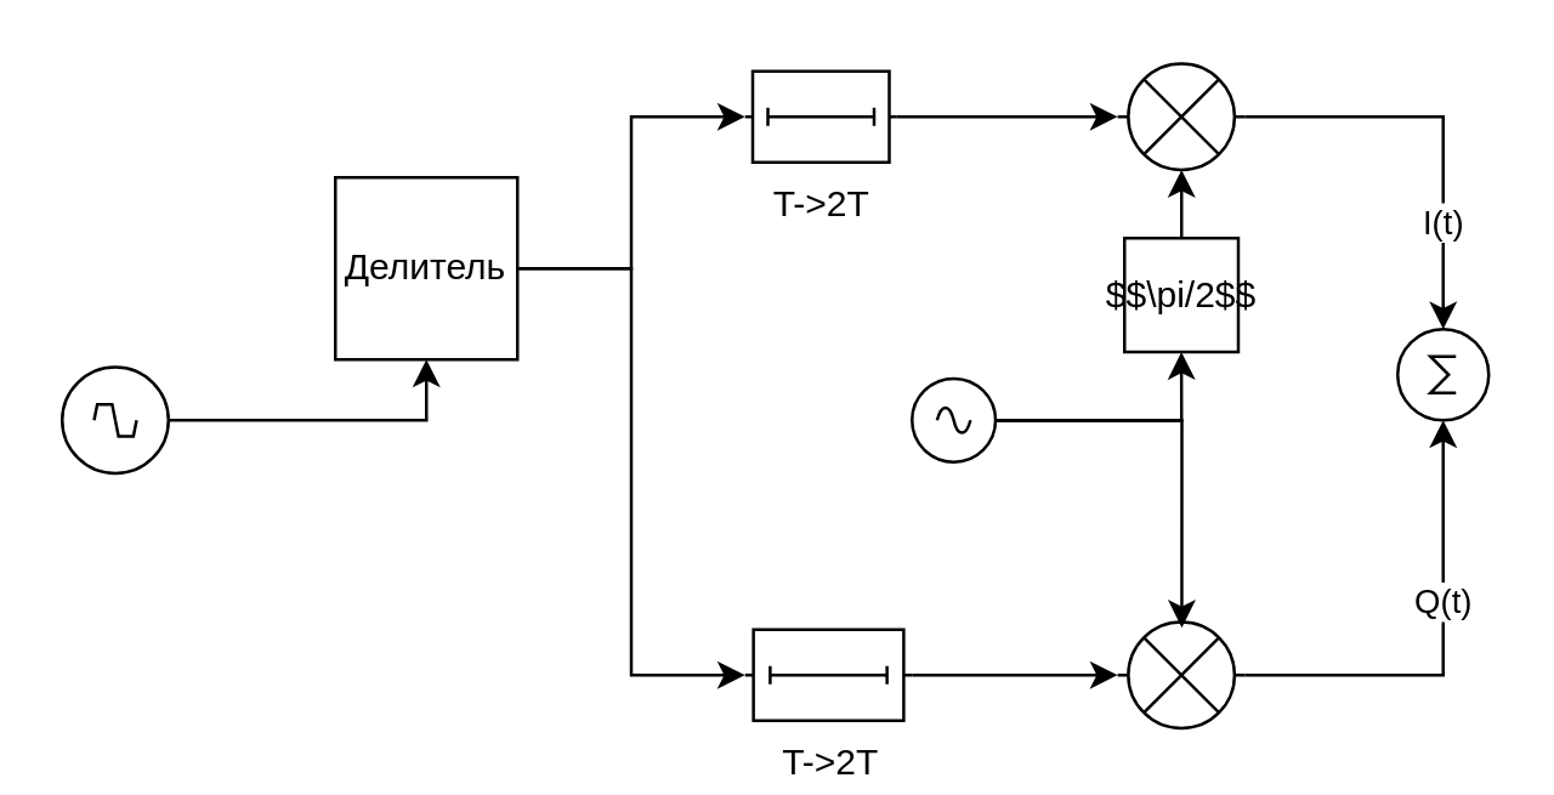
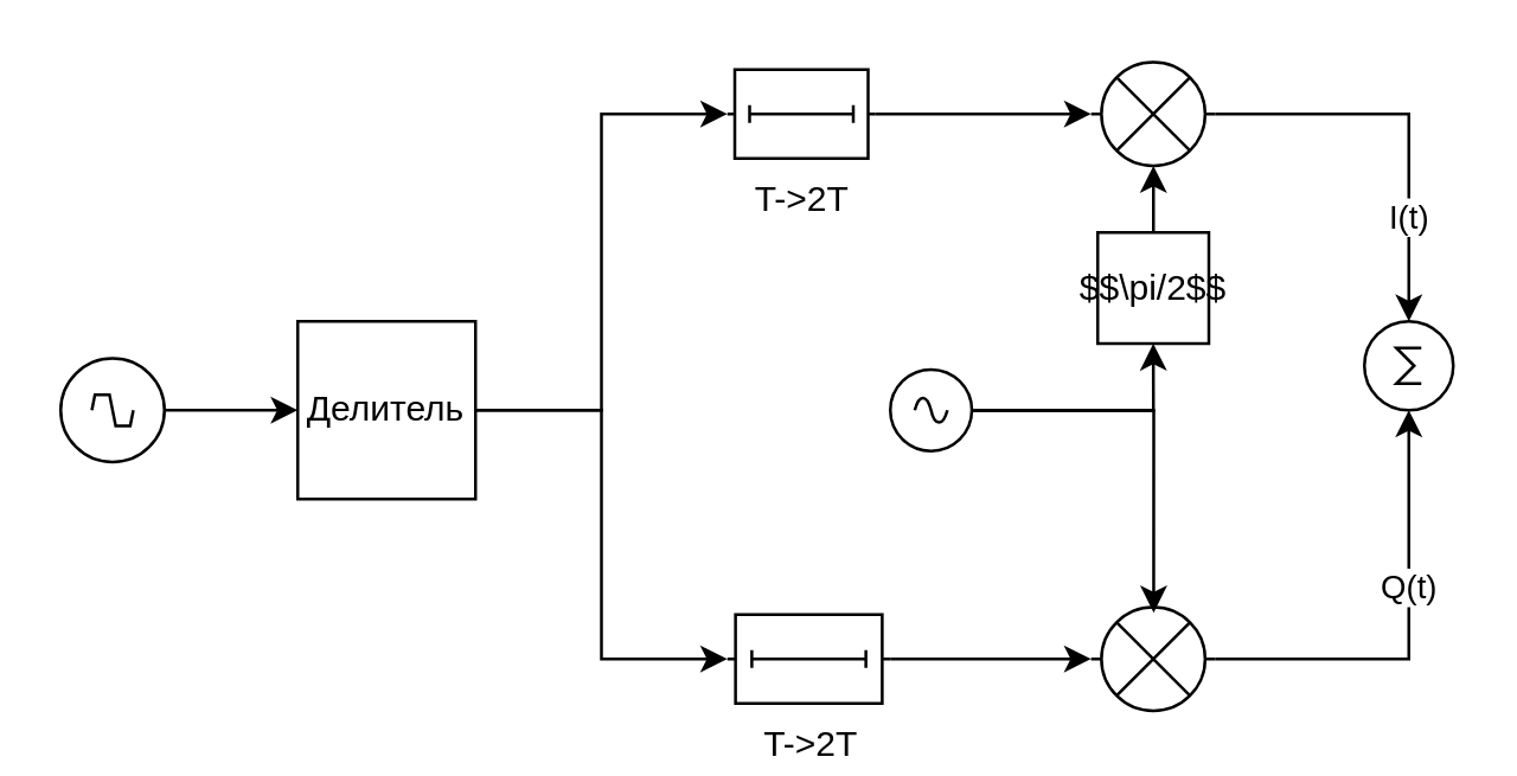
- <mxCell id="2" value="Делитель" style="whiteSpace=wrap;html=1;aspect=fixed;" vertex="1" parent="1"><mxGeometry x="110" y="58" width="60" height="60" as="geometry" /></mxCell>
+ <mxCell id="2" value="Делитель" style="whiteSpace=wrap;html=1;aspect=fixed;" vertex="1" parent="1"><mxGeometry x="100" y="108" width="60" height="60" as="geometry" /></mxCell>
